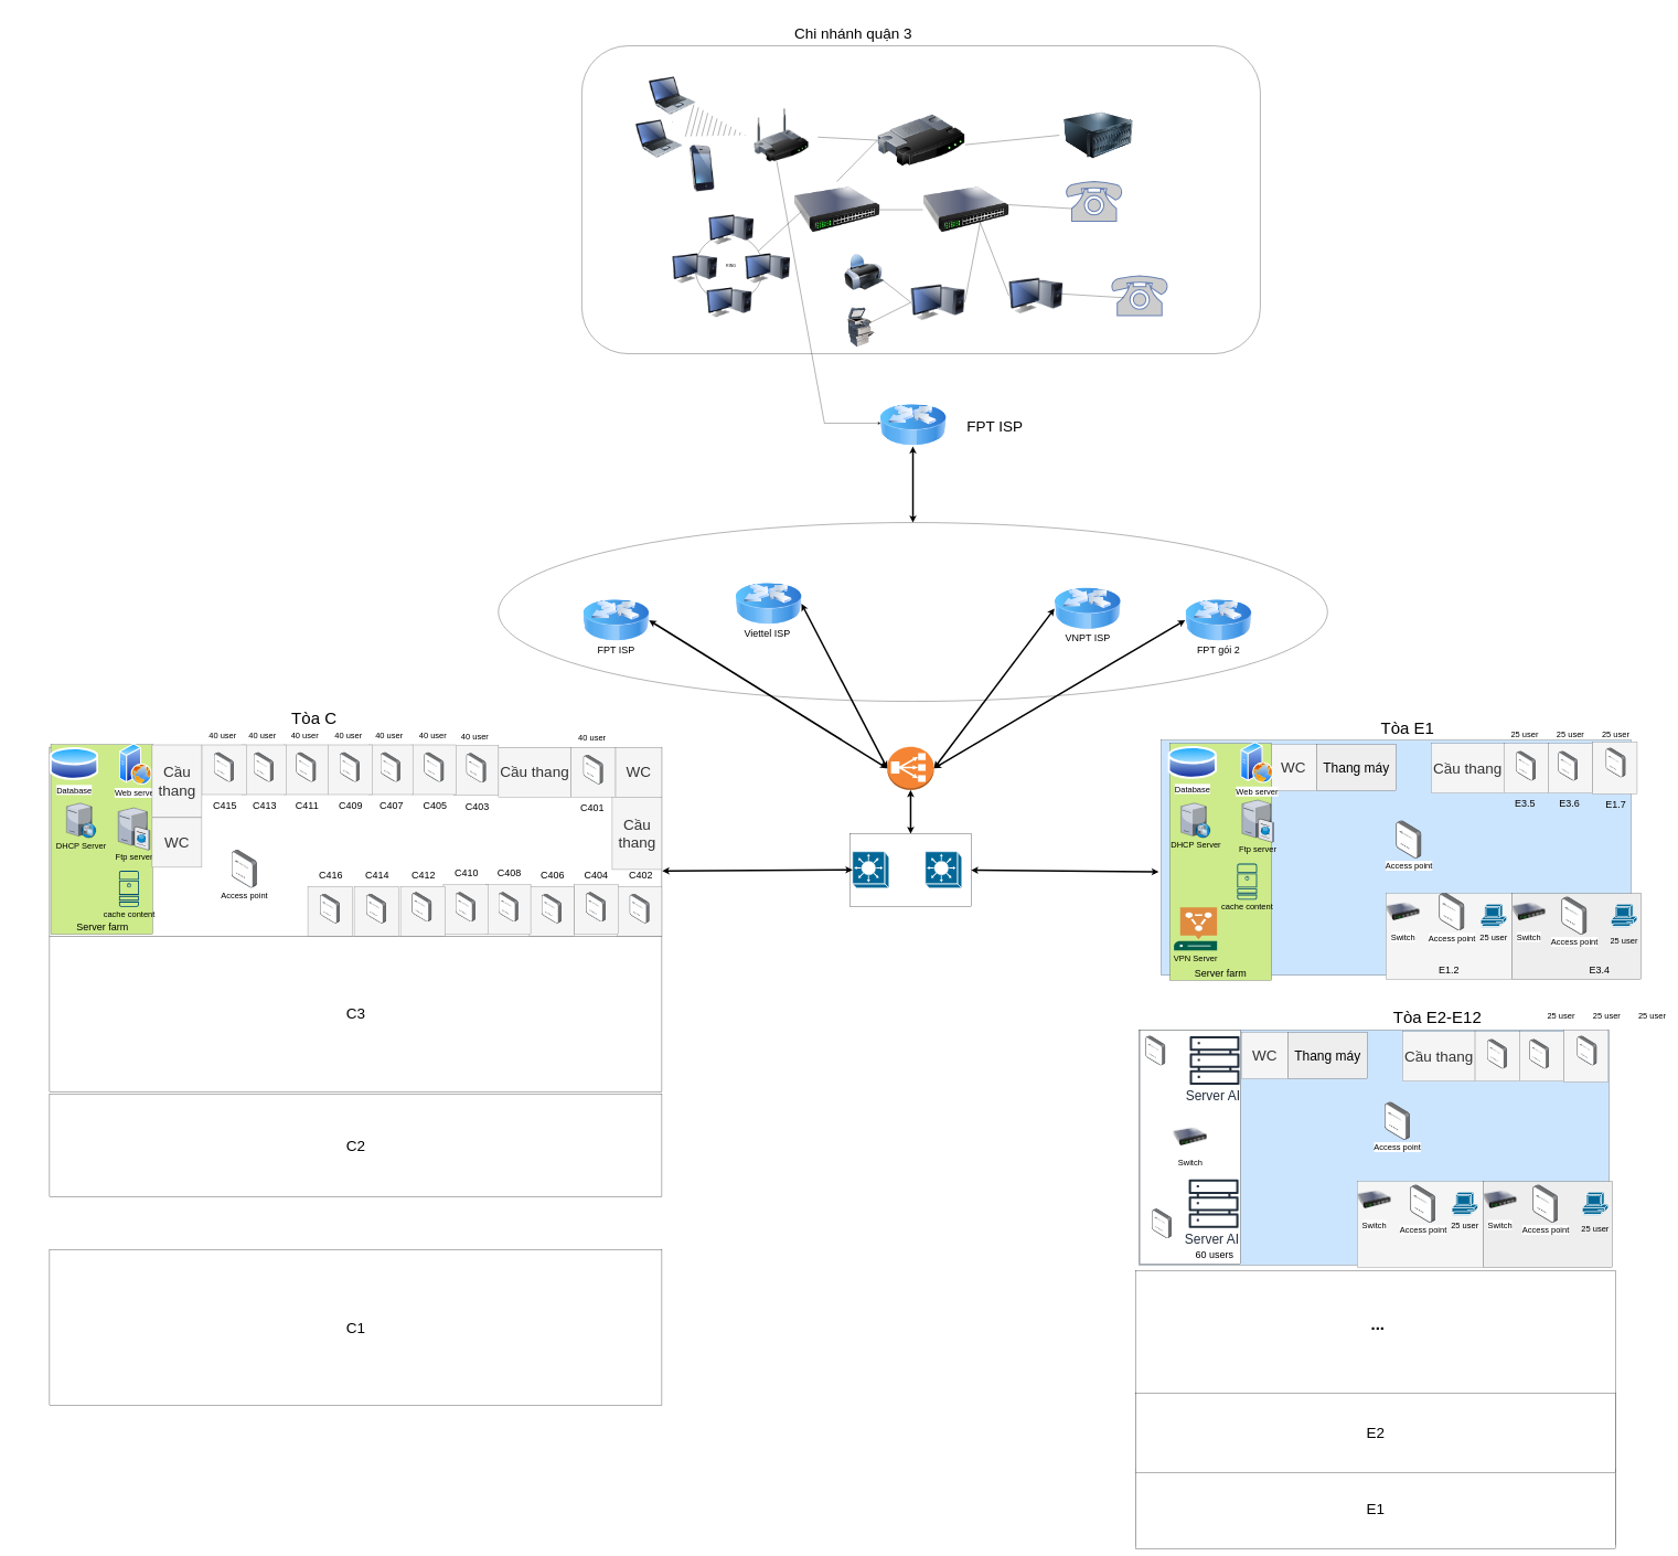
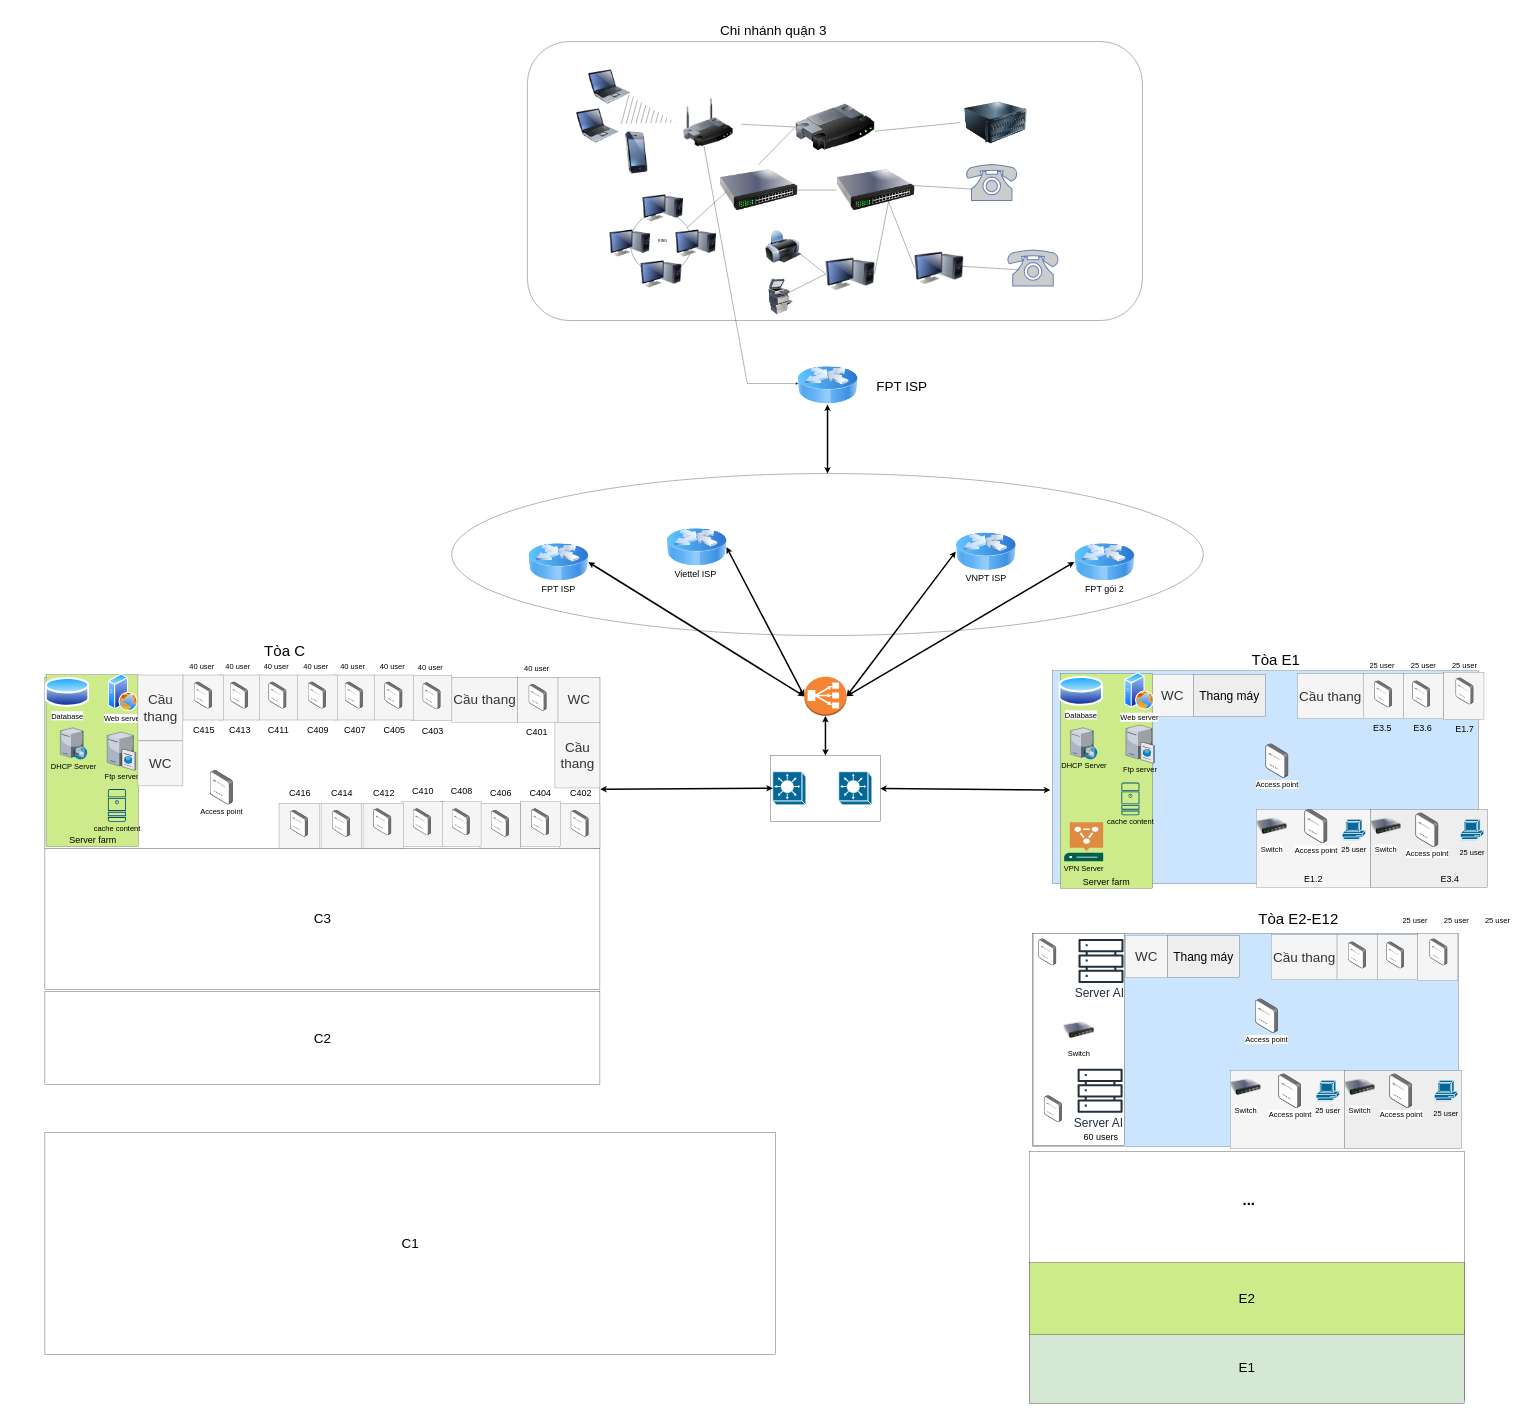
- <mxCell id="44" value="&lt;span style=&quot;font-size: 50px;&quot;&gt;Tòa E2-E12&lt;/span&gt;" style="text;html=1;strokeColor=none;fillColor=none;align=center;verticalAlign=middle;whiteSpace=wrap;rounded=0;" parent="1" vertex="1"><mxGeometry x="4152.05" y="3040.51" width="379.93" height="60" as="geometry" /></mxCell>
+ <mxCell id="44" value="&lt;span style=&quot;font-size: 50px;&quot;&gt;Tòa E2-E12&lt;/span&gt;" style="text;html=1;strokeColor=none;fillColor=none;align=center;verticalAlign=middle;whiteSpace=wrap;rounded=0;" parent="1" vertex="1"><mxGeometry x="4137.05" y="3030.51" width="379.93" height="60" as="geometry" /></mxCell>
- <mxCell id="110" value="&lt;font style=&quot;font-size: 45px;&quot;&gt;C1&lt;/font&gt;" style="rounded=0;whiteSpace=wrap;html=1;" parent="1" vertex="1"><mxGeometry x="148.75" y="3774.25" width="1850" height="470" as="geometry" /></mxCell>
+ <mxCell id="110" value="&lt;font style=&quot;font-size: 45px;&quot;&gt;C1&lt;/font&gt;" style="rounded=0;whiteSpace=wrap;html=1;" parent="1" vertex="1"><mxGeometry x="148.75" y="3774.25" width="2435" height="740" as="geometry" /></mxCell>
- <mxCell id="75" value="&lt;font style=&quot;font-size: 45px;&quot;&gt;E2&lt;/font&gt;" style="rounded=0;whiteSpace=wrap;html=1;" parent="1" vertex="1"><mxGeometry x="3430" y="4208" width="1450" height="240" as="geometry" /></mxCell>
+ <mxCell id="75" value="&lt;font style=&quot;font-size: 45px;&quot;&gt;E2&lt;/font&gt;" style="rounded=0;whiteSpace=wrap;html=1;fillColor=#cdeb8b;" parent="1" vertex="1"><mxGeometry x="3430" y="4208" width="1450" height="240" as="geometry" /></mxCell>
- <mxCell id="74" value="&lt;font style=&quot;font-size: 45px;&quot;&gt;E1&lt;/font&gt;" style="rounded=0;whiteSpace=wrap;html=1;" parent="1" vertex="1"><mxGeometry x="3430" y="4438" width="1450" height="240" as="geometry" /></mxCell>
+ <mxCell id="74" value="&lt;font style=&quot;font-size: 45px;&quot;&gt;E1&lt;/font&gt;" style="rounded=0;whiteSpace=wrap;html=1;fillColor=#d5e8d4;" parent="1" vertex="1"><mxGeometry x="3430" y="4438" width="1450" height="240" as="geometry" /></mxCell>
